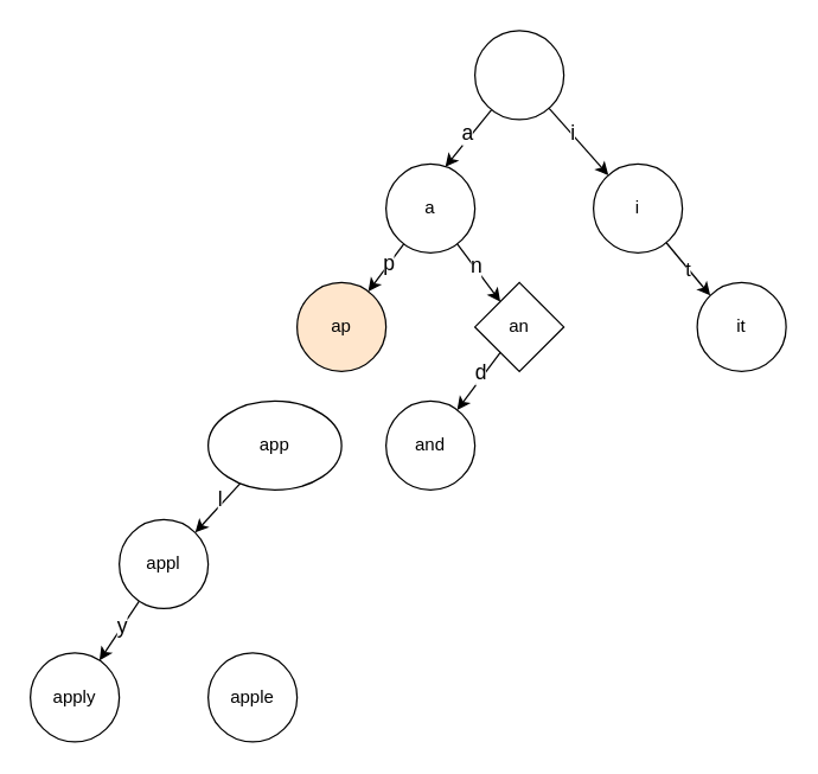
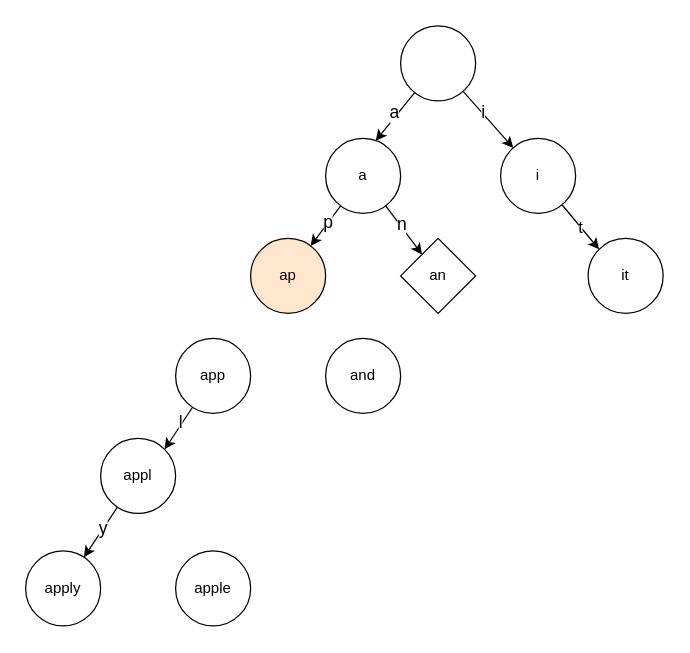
- <mxCell id="21" style="edgeStyle=none;rounded=0;orthogonalLoop=1;jettySize=auto;html=1;" edge="1" parent="1" source="23" target="24"><mxGeometry relative="1" as="geometry" /></mxCell>
- <mxCell id="22" value="d" style="edgeLabel;html=1;align=center;verticalAlign=middle;resizable=0;points=[];fontSize=14;" vertex="1" connectable="0" parent="21"><mxGeometry x="-0.294" relative="1" as="geometry"><mxPoint x="-3" as="offset" /></mxGeometry></mxCell>
- <mxCell id="15" value="app" style="ellipse;whiteSpace=wrap;html=1;aspect=fixed;" vertex="1" parent="1"><mxGeometry x="140" y="270" width="90" height="60" as="geometry" /></mxCell>
+ <mxCell id="15" value="app" style="ellipse;whiteSpace=wrap;html=1;aspect=fixed;" vertex="1" parent="1"><mxGeometry x="140" y="270" width="60" height="60" as="geometry" /></mxCell>
